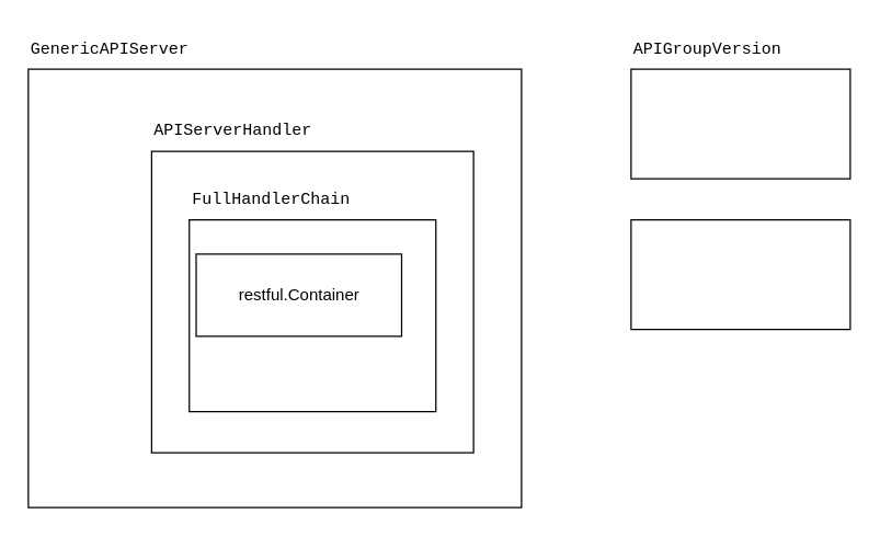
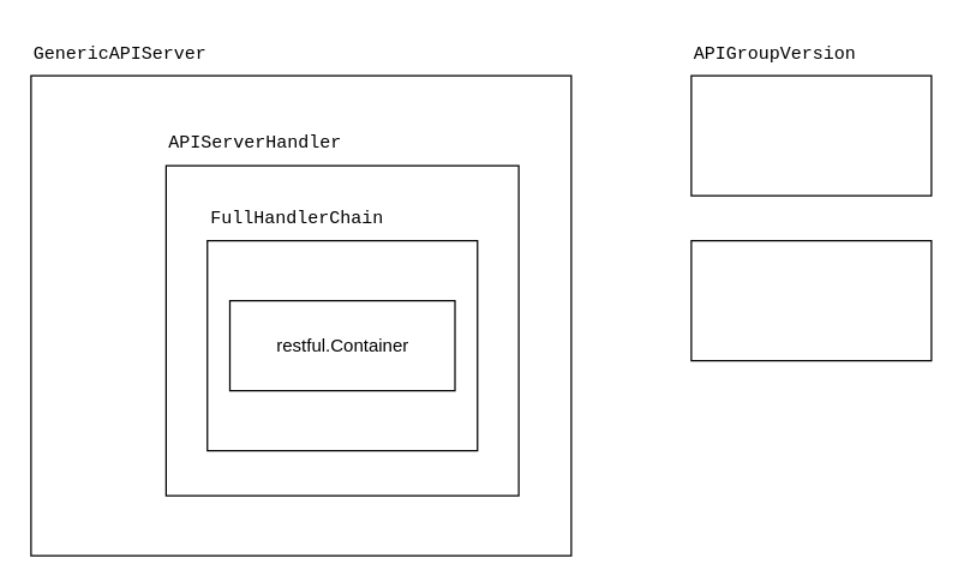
- <mxCell id="9" value="&lt;div style=&quot;background-color: rgb(255, 255, 255); font-family: Menlo, Monaco, &amp;quot;Courier New&amp;quot;, monospace; line-height: 18px;&quot;&gt;&lt;/div&gt;restful.Container" style="rounded=0;whiteSpace=wrap;html=1;" vertex="1" parent="1"><mxGeometry x="142.5" y="185" width="150" height="60" as="geometry" /></mxCell>
+ <mxCell id="9" value="&lt;div style=&quot;background-color: rgb(255, 255, 255); font-family: Menlo, Monaco, &amp;quot;Courier New&amp;quot;, monospace; line-height: 18px;&quot;&gt;&lt;/div&gt;restful.Container" style="rounded=0;whiteSpace=wrap;html=1;" vertex="1" parent="1"><mxGeometry x="152.5" y="200" width="150" height="60" as="geometry" /></mxCell>
